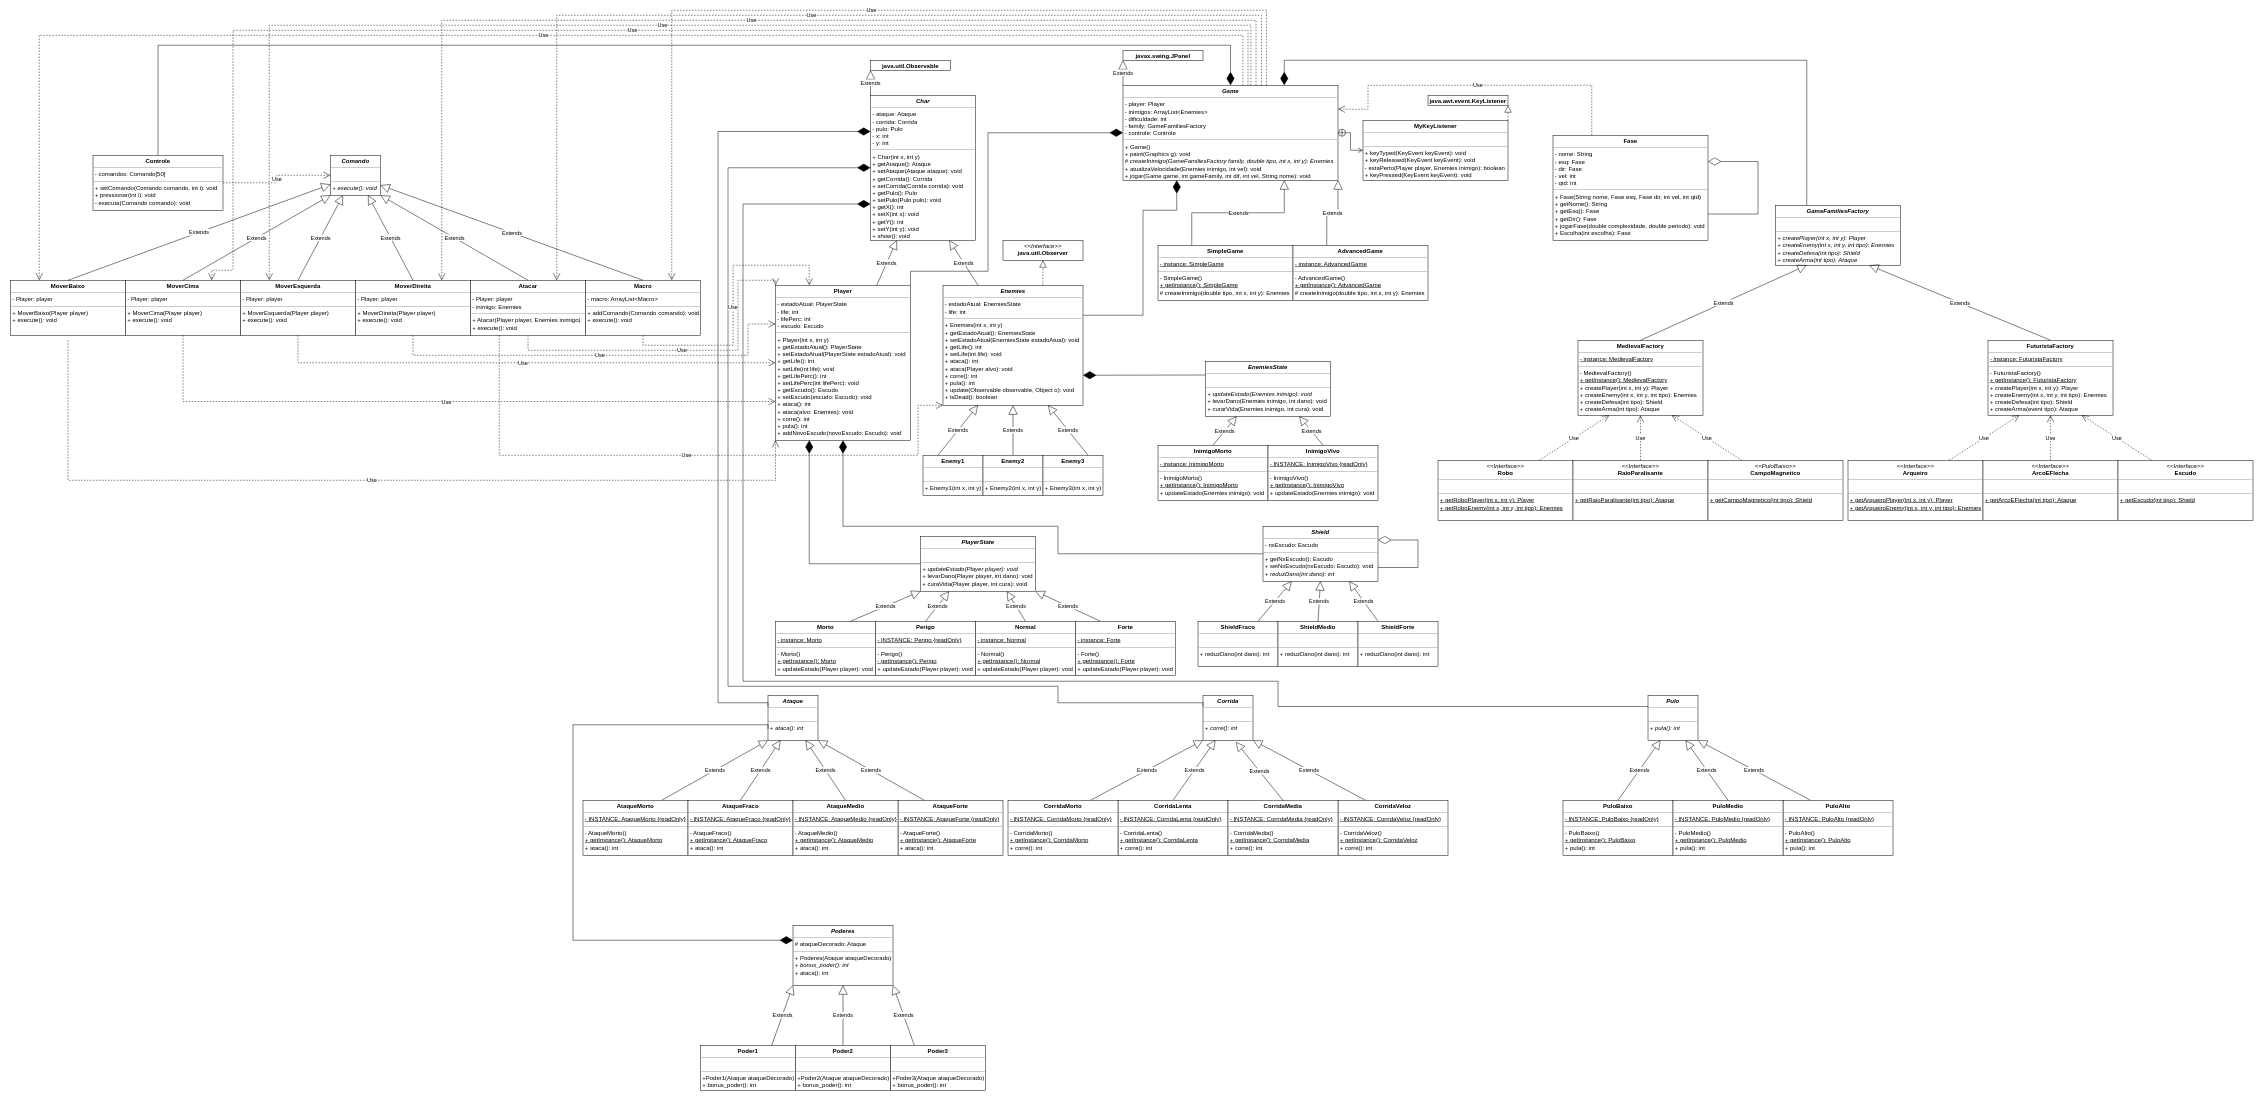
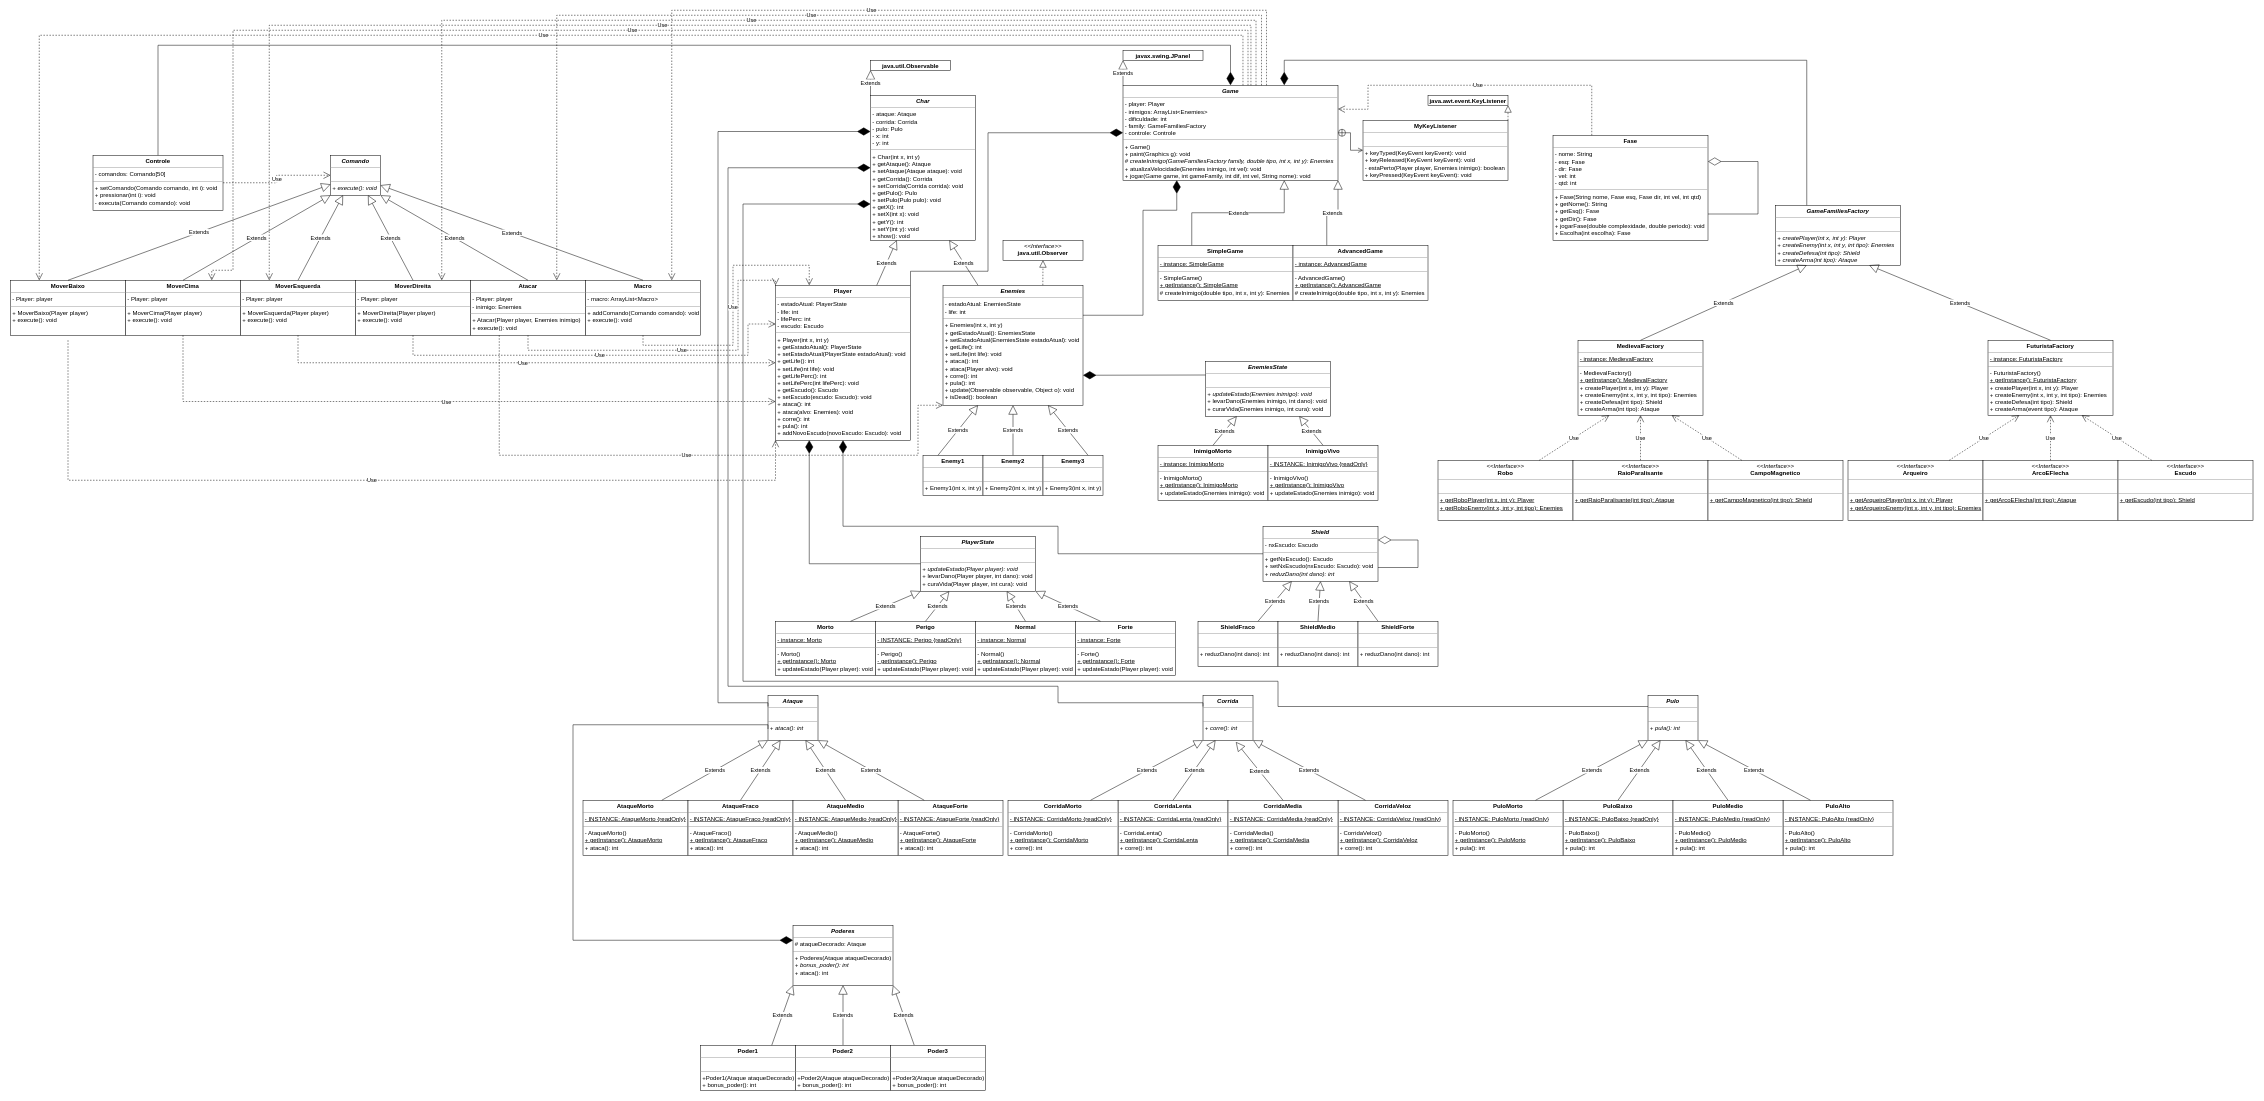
- <mxCell id="98" value="&lt;p style=&quot;margin: 0px ; margin-top: 4px ; text-align: center&quot;&gt;&lt;i&gt;&amp;lt;&amp;lt;PuloBaixo&amp;gt;&amp;gt;&lt;/i&gt;&lt;br&gt;&lt;b&gt;CampoMagnetico&lt;/b&gt;&lt;/p&gt;&lt;hr size=&quot;1&quot;&gt;&lt;p style=&quot;margin: 0px ; margin-left: 4px&quot;&gt;&lt;br&gt;&lt;/p&gt;&lt;hr size=&quot;1&quot;&gt;&lt;p style=&quot;margin: 0px ; margin-left: 4px&quot;&gt;&lt;u&gt;+ getCampoMagnetico(int tipo): Shield&lt;/u&gt;&lt;br&gt;&lt;/p&gt;" style="verticalAlign=top;align=left;overflow=fill;fontSize=12;fontFamily=Helvetica;html=1;" parent="1" vertex="1"><mxGeometry x="3415" y="920" width="270" height="120" as="geometry" /></mxCell>
+ <mxCell id="98" value="&lt;p style=&quot;margin: 0px ; margin-top: 4px ; text-align: center&quot;&gt;&lt;i&gt;&amp;lt;&amp;lt;Interface&amp;gt;&amp;gt;&lt;/i&gt;&lt;br&gt;&lt;b&gt;CampoMagnetico&lt;/b&gt;&lt;/p&gt;&lt;hr size=&quot;1&quot;&gt;&lt;p style=&quot;margin: 0px ; margin-left: 4px&quot;&gt;&lt;br&gt;&lt;/p&gt;&lt;hr size=&quot;1&quot;&gt;&lt;p style=&quot;margin: 0px ; margin-left: 4px&quot;&gt;&lt;u&gt;+ getCampoMagnetico(int tipo): Shield&lt;/u&gt;&lt;br&gt;&lt;/p&gt;" style="verticalAlign=top;align=left;overflow=fill;fontSize=12;fontFamily=Helvetica;html=1;" parent="1" vertex="1"><mxGeometry x="3415" y="920" width="270" height="120" as="geometry" /></mxCell>
+ <mxCell id="87" value="Extends" style="endArrow=block;endSize=16;endFill=0;html=1;rounded=0;entryX=0;entryY=1;entryDx=0;entryDy=0;exitX=0.75;exitY=0;exitDx=0;exitDy=0;" parent="1" source="10" target="8" edge="1"><mxGeometry width="160" relative="1" as="geometry"><mxPoint x="2875" y="1600" as="sourcePoint" /><mxPoint x="3035" y="1600" as="targetPoint" /></mxGeometry></mxCell>
+ <mxCell id="10" value="&lt;p style=&quot;margin: 0px ; margin-top: 4px ; text-align: center&quot;&gt;&lt;b&gt;PuloMorto&lt;/b&gt;&lt;/p&gt;&lt;hr size=&quot;1&quot;&gt;&lt;p style=&quot;margin: 0px ; margin-left: 4px&quot;&gt;&lt;u&gt;- INSTANCE: PuloMorto {readOnly}&lt;/u&gt;&lt;/p&gt;&lt;hr size=&quot;1&quot;&gt;&lt;p style=&quot;margin: 0px ; margin-left: 4px&quot;&gt;- PuloMorto()&lt;/p&gt;&lt;p style=&quot;margin: 0px ; margin-left: 4px&quot;&gt;&lt;u&gt;+ getInstance(): PuloMorto&lt;/u&gt;&lt;/p&gt;&lt;p style=&quot;margin: 0px ; margin-left: 4px&quot;&gt;+ pula(): int&lt;/p&gt;" style="verticalAlign=top;align=left;overflow=fill;fontSize=12;fontFamily=Helvetica;html=1;" parent="1" vertex="1"><mxGeometry x="2905" y="1600" width="220" height="110" as="geometry" /></mxCell>
